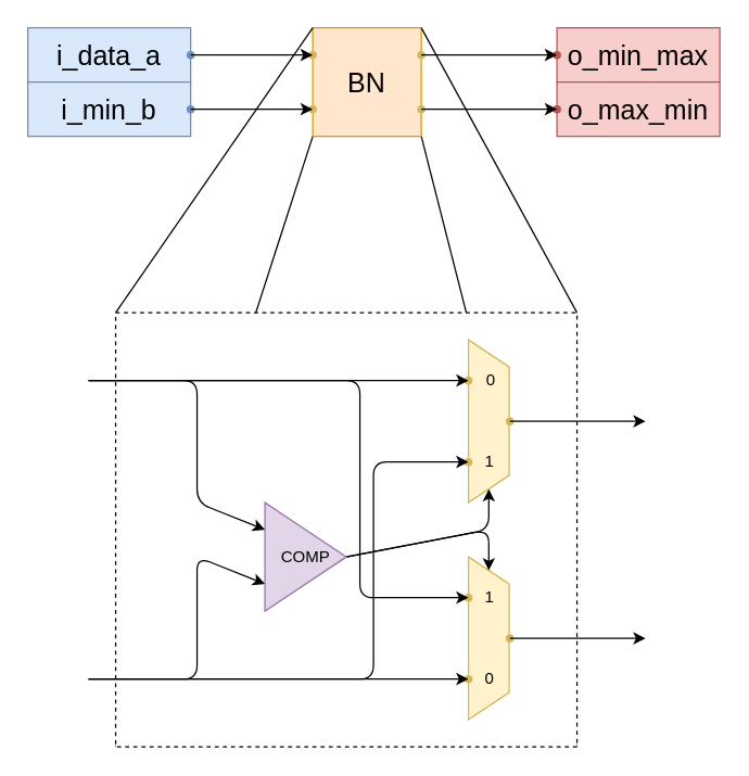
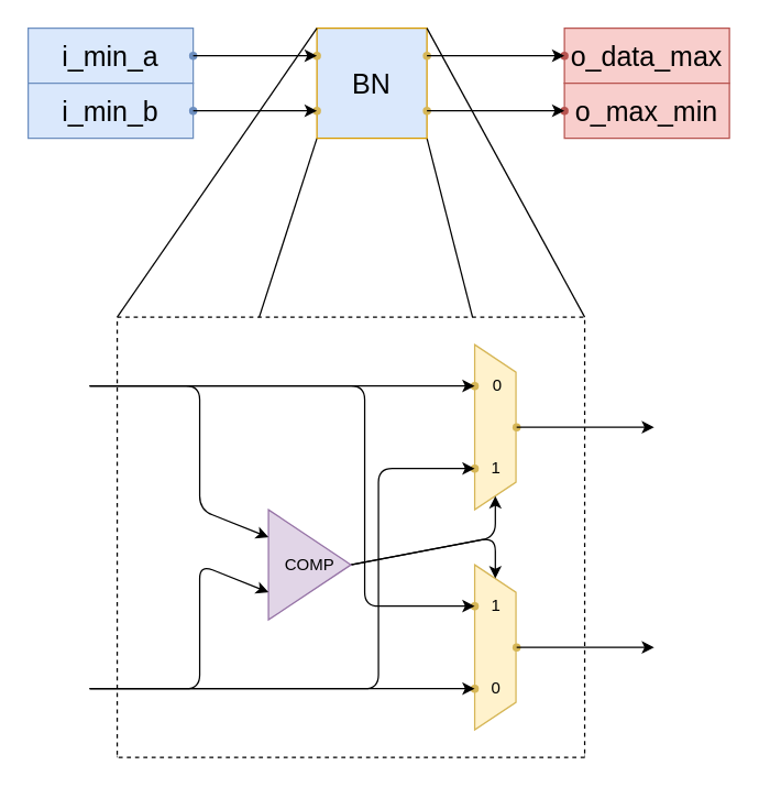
- <mxCell id="12" value="&lt;font style=&quot;font-size: 20px;&quot;&gt;i_data_a&lt;/font&gt;" style="whiteSpace=wrap;html=1;fillColor=#dae8fc;strokeColor=#6c8ebf;" vertex="1" parent="11"><mxGeometry width="120" height="40" as="geometry" /></mxCell>
+ <mxCell id="12" value="&lt;font style=&quot;font-size: 20px;&quot;&gt;i_min_a&lt;/font&gt;" style="whiteSpace=wrap;html=1;fillColor=#dae8fc;strokeColor=#6c8ebf;" vertex="1" parent="11"><mxGeometry width="120" height="40" as="geometry" /></mxCell>
- <mxCell id="20" value="&lt;span style=&quot;font-size: 20px;&quot;&gt;o_min_max&lt;/span&gt;" style="whiteSpace=wrap;html=1;fillColor=#f8cecc;strokeColor=#b85450;" vertex="1" parent="19"><mxGeometry x="10" width="120" height="40" as="geometry" /></mxCell>
+ <mxCell id="20" value="&lt;span style=&quot;font-size: 20px;&quot;&gt;o_data_max&lt;/span&gt;" style="whiteSpace=wrap;html=1;fillColor=#f8cecc;strokeColor=#b85450;" vertex="1" parent="19"><mxGeometry x="10" width="120" height="40" as="geometry" /></mxCell>
- <mxCell id="6" value="&lt;font style=&quot;font-size: 20px;&quot;&gt;BN&lt;/font&gt;" style="whiteSpace=wrap;html=1;fillColor=#ffe6cc;strokeColor=#d79b00;" vertex="1" parent="5"><mxGeometry x="10" width="80" height="80" as="geometry" /></mxCell>
+ <mxCell id="6" value="&lt;font style=&quot;font-size: 20px;&quot;&gt;BN&lt;/font&gt;" style="whiteSpace=wrap;html=1;fillColor=#dae8fc;strokeColor=#d79b00;" vertex="1" parent="5"><mxGeometry x="10" width="80" height="80" as="geometry" /></mxCell>
